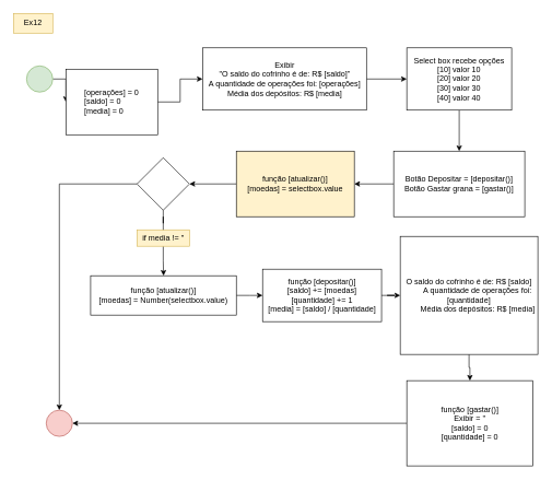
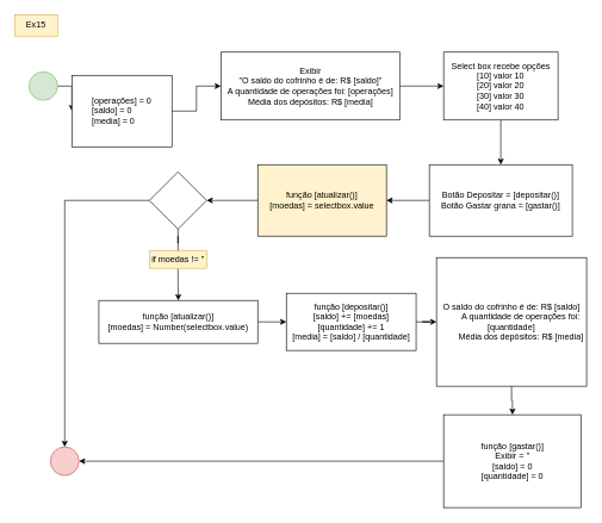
- <mxCell id="4" value="Ex12" style="text;html=1;strokeColor=#d6b656;fillColor=#fff2cc;align=center;verticalAlign=middle;whiteSpace=wrap;rounded=0;" vertex="1" parent="1"><mxGeometry width="60" height="30" as="geometry" x="20" y="20" /></mxCell>
+ <mxCell id="4" value="Ex15" style="text;html=1;strokeColor=#d6b656;fillColor=#fff2cc;align=center;verticalAlign=middle;whiteSpace=wrap;rounded=0;" vertex="1" parent="1"><mxGeometry width="60" height="30" as="geometry" x="20" y="20" /></mxCell>
- <mxCell id="20" value="if media != ''" style="text;html=1;strokeColor=#d6b656;fillColor=#fff2cc;align=center;verticalAlign=middle;whiteSpace=wrap;rounded=0;" vertex="1" parent="1"><mxGeometry x="208.5" y="350" width="80" height="25" as="geometry" /></mxCell>
+ <mxCell id="20" value="if moedas != ''" style="text;html=1;strokeColor=#d6b656;fillColor=#fff2cc;align=center;verticalAlign=middle;whiteSpace=wrap;rounded=0;" vertex="1" parent="1"><mxGeometry x="208.5" y="350" width="80" height="25" as="geometry" /></mxCell>
